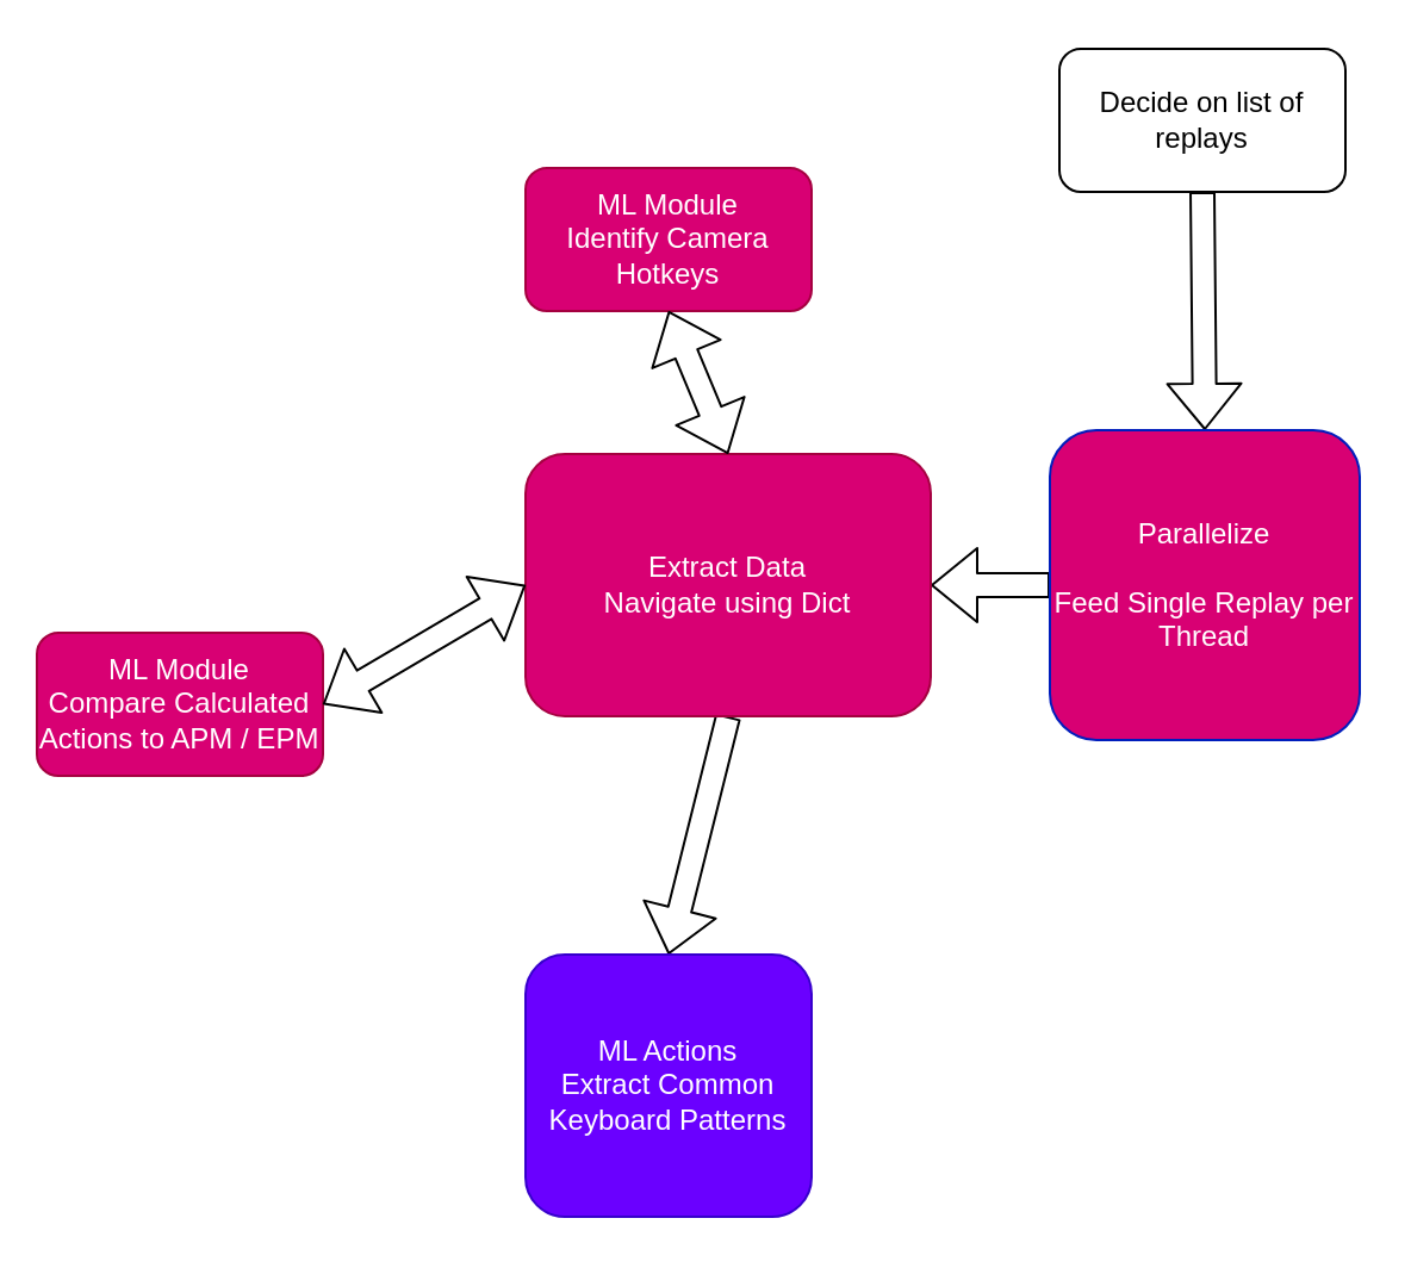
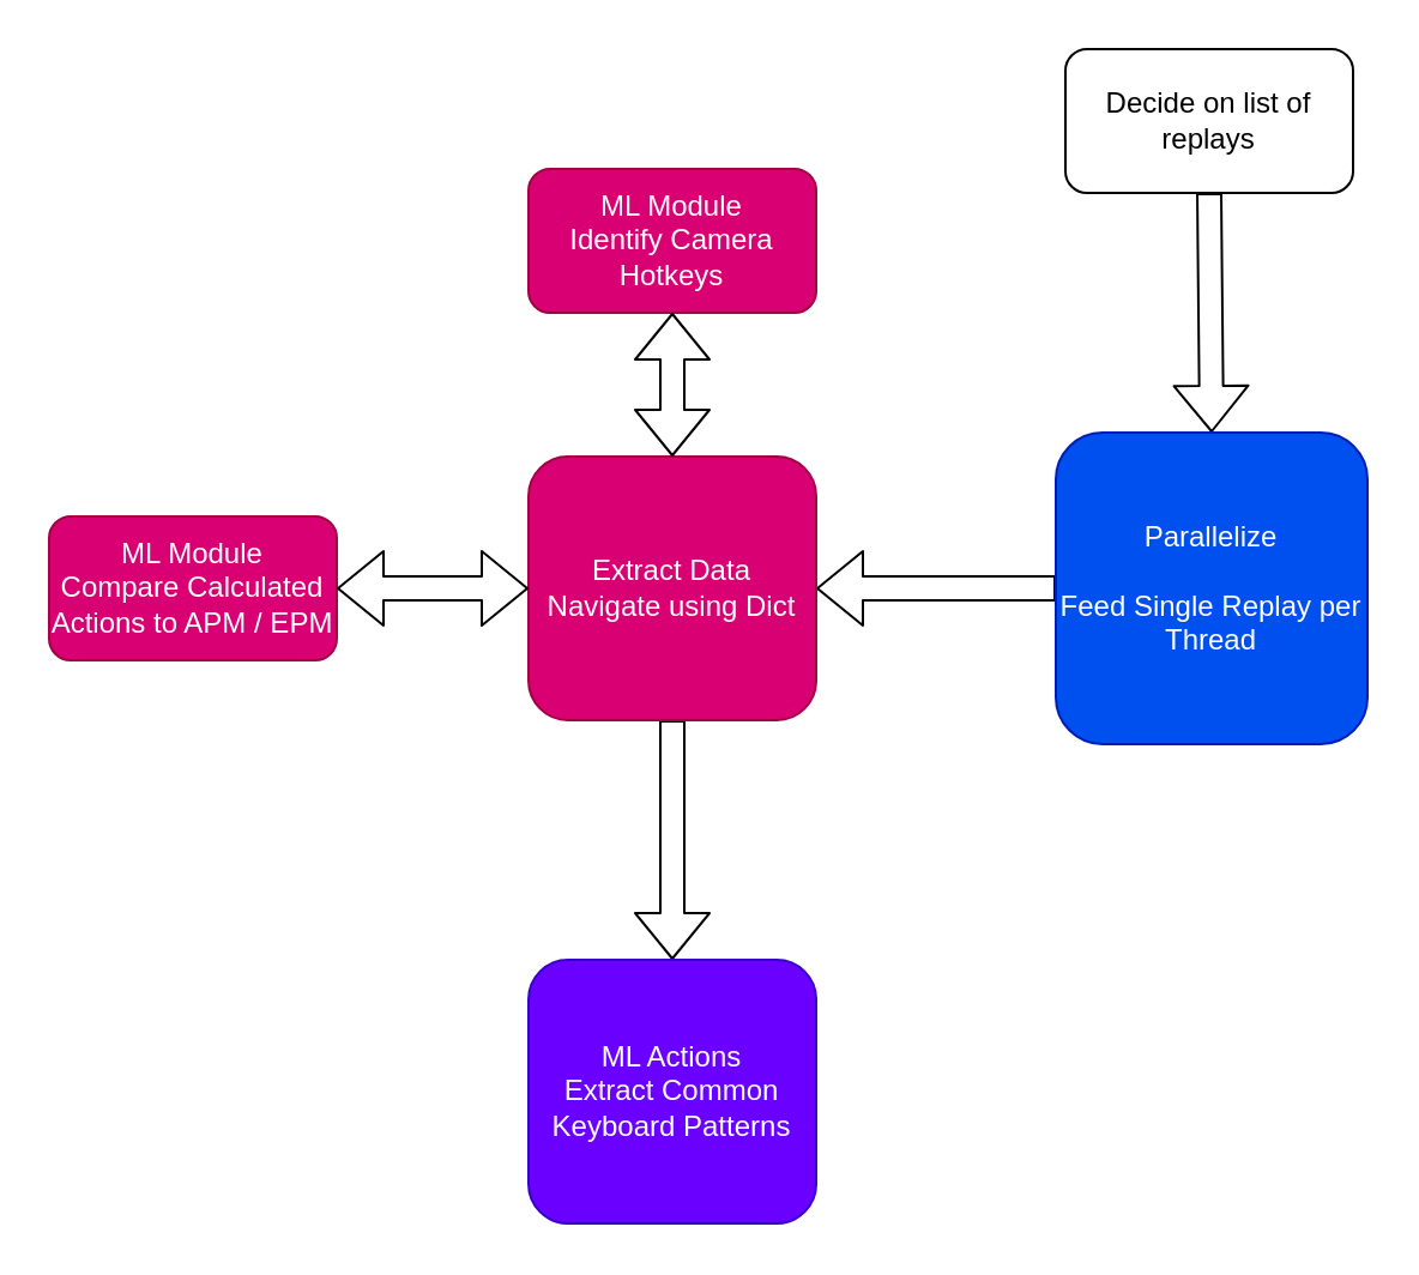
- <mxCell id="7" value="Extract Data&lt;br&gt;Navigate using Dict" style="rounded=1;whiteSpace=wrap;html=1;fillColor=#d80073;strokeColor=#A50040;fontColor=#ffffff;" parent="1" vertex="1"><mxGeometry x="220" y="190" width="170" height="110" as="geometry" /></mxCell>
+ <mxCell id="7" value="Extract Data&lt;br&gt;Navigate using Dict" style="rounded=1;whiteSpace=wrap;html=1;fillColor=#d80073;strokeColor=#A50040;fontColor=#ffffff;" parent="1" vertex="1"><mxGeometry x="220" y="190" width="120" height="110" as="geometry" /></mxCell>
- <mxCell id="5" value="Parallelize&lt;br&gt;&lt;br&gt;Feed Single Replay per Thread" style="rounded=1;whiteSpace=wrap;html=1;fillColor=#d80073;strokeColor=#001DBC;fontColor=#ffffff;" parent="1" vertex="1"><mxGeometry x="440" y="180" width="130" height="130" as="geometry" /></mxCell>
+ <mxCell id="5" value="Parallelize&lt;br&gt;&lt;br&gt;Feed Single Replay per Thread" style="rounded=1;whiteSpace=wrap;html=1;fillColor=#0050ef;strokeColor=#001DBC;fontColor=#ffffff;" parent="1" vertex="1"><mxGeometry x="440" y="180" width="130" height="130" as="geometry" /></mxCell>
- <mxCell id="10" value="ML Module&lt;br&gt;Compare Calculated Actions to APM / EPM" style="rounded=1;whiteSpace=wrap;html=1;fillColor=#d80073;strokeColor=#A50040;fontColor=#ffffff;" vertex="1" parent="1"><mxGeometry x="15" y="265" width="120" height="60" as="geometry" /></mxCell>
+ <mxCell id="10" value="ML Module&lt;br&gt;Compare Calculated Actions to APM / EPM" style="rounded=1;whiteSpace=wrap;html=1;fillColor=#d80073;strokeColor=#A50040;fontColor=#ffffff;" vertex="1" parent="1"><mxGeometry x="20" y="215" width="120" height="60" as="geometry" /></mxCell>
